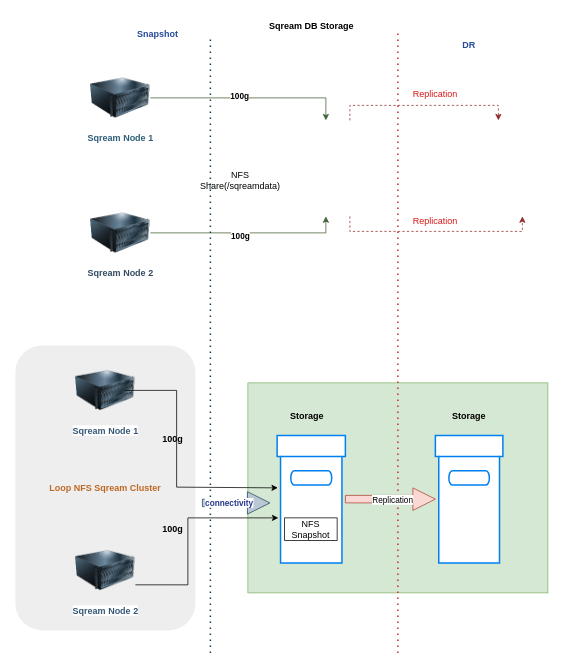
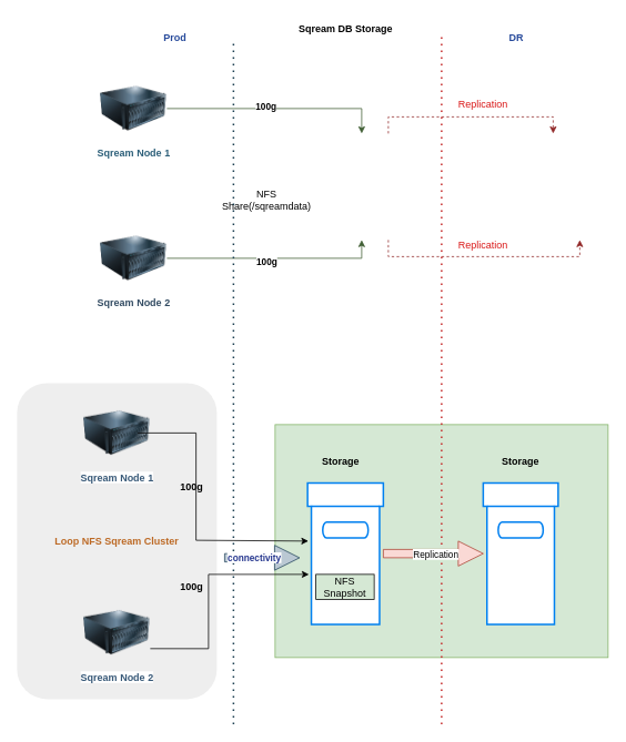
- <mxCell id="14" value="Snapshot" style="text;strokeColor=none;align=center;fillColor=none;html=1;verticalAlign=middle;whiteSpace=wrap;rounded=0;fontStyle=1;fontColor=#274a9b;" parent="1" vertex="1"><mxGeometry x="130" width="160" height="30" as="geometry" y="30" /></mxCell>
+ <mxCell id="14" value="Prod" style="text;strokeColor=none;align=center;fillColor=none;html=1;verticalAlign=middle;whiteSpace=wrap;rounded=0;fontStyle=1;fontColor=#274a9b;" parent="1" vertex="1"><mxGeometry x="130" width="160" height="30" as="geometry" y="30" /></mxCell>
- <mxCell id="21" value="DR" style="text;strokeColor=none;align=center;fillColor=none;html=1;verticalAlign=middle;whiteSpace=wrap;rounded=0;fontStyle=1;fontColor=#274a9b;" parent="1" vertex="1"><mxGeometry x="595" y="45" width="60" height="30" as="geometry" /></mxCell>
+ <mxCell id="21" value="DR" style="text;strokeColor=none;align=center;fillColor=none;html=1;verticalAlign=middle;whiteSpace=wrap;rounded=0;fontStyle=1;fontColor=#274a9b;" parent="1" vertex="1"><mxGeometry x="590" width="60" height="30" as="geometry" y="30" /></mxCell>
- <mxCell id="33" value="NFS Snapshot" style="rounded=0;whiteSpace=wrap;html=1;" parent="1" vertex="1"><mxGeometry x="379" y="690" width="70" height="30" as="geometry" /></mxCell>
+ <mxCell id="33" value="NFS Snapshot" style="rounded=0;whiteSpace=wrap;html=1;fillColor=#d5e8d4;" parent="1" vertex="1"><mxGeometry x="379" y="690" width="70" height="30" as="geometry" /></mxCell>
